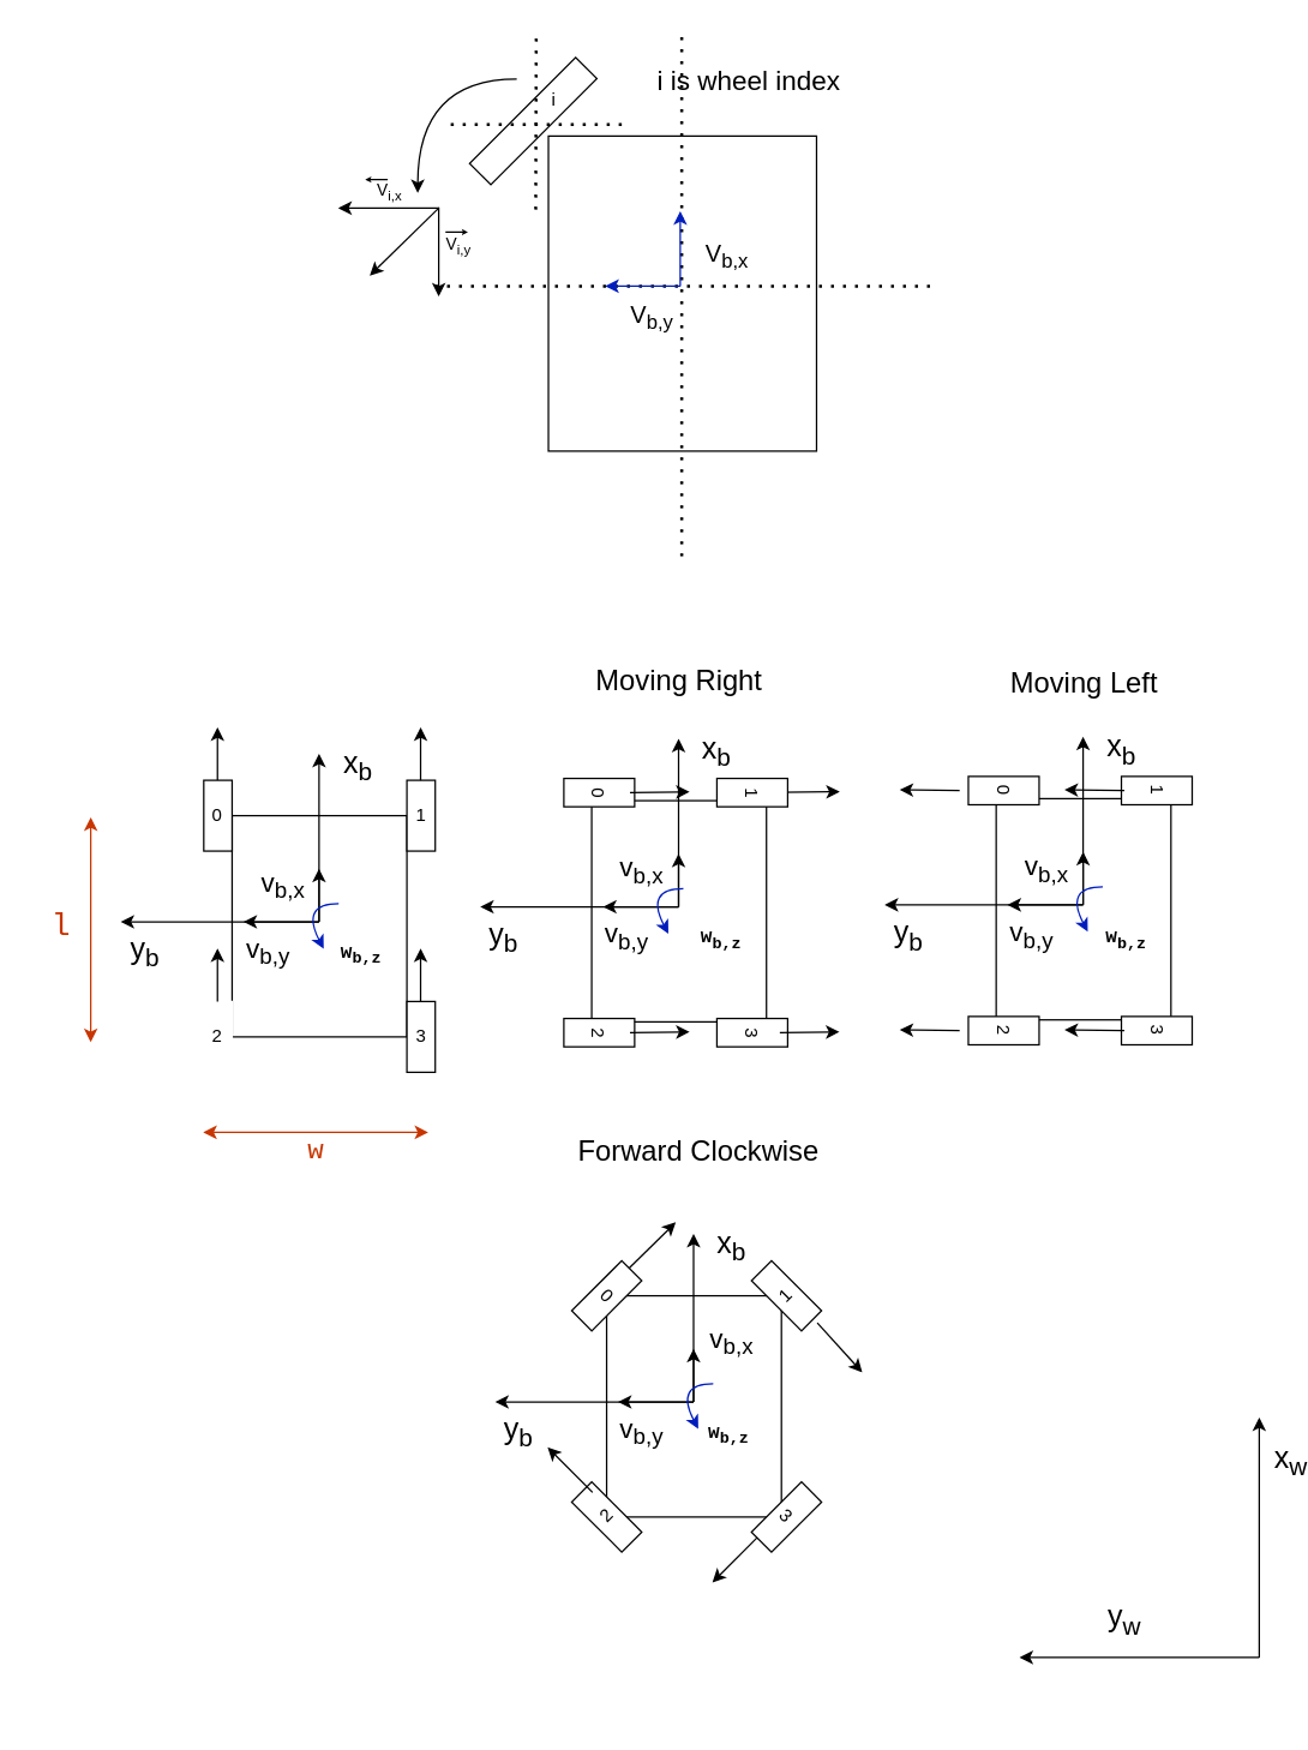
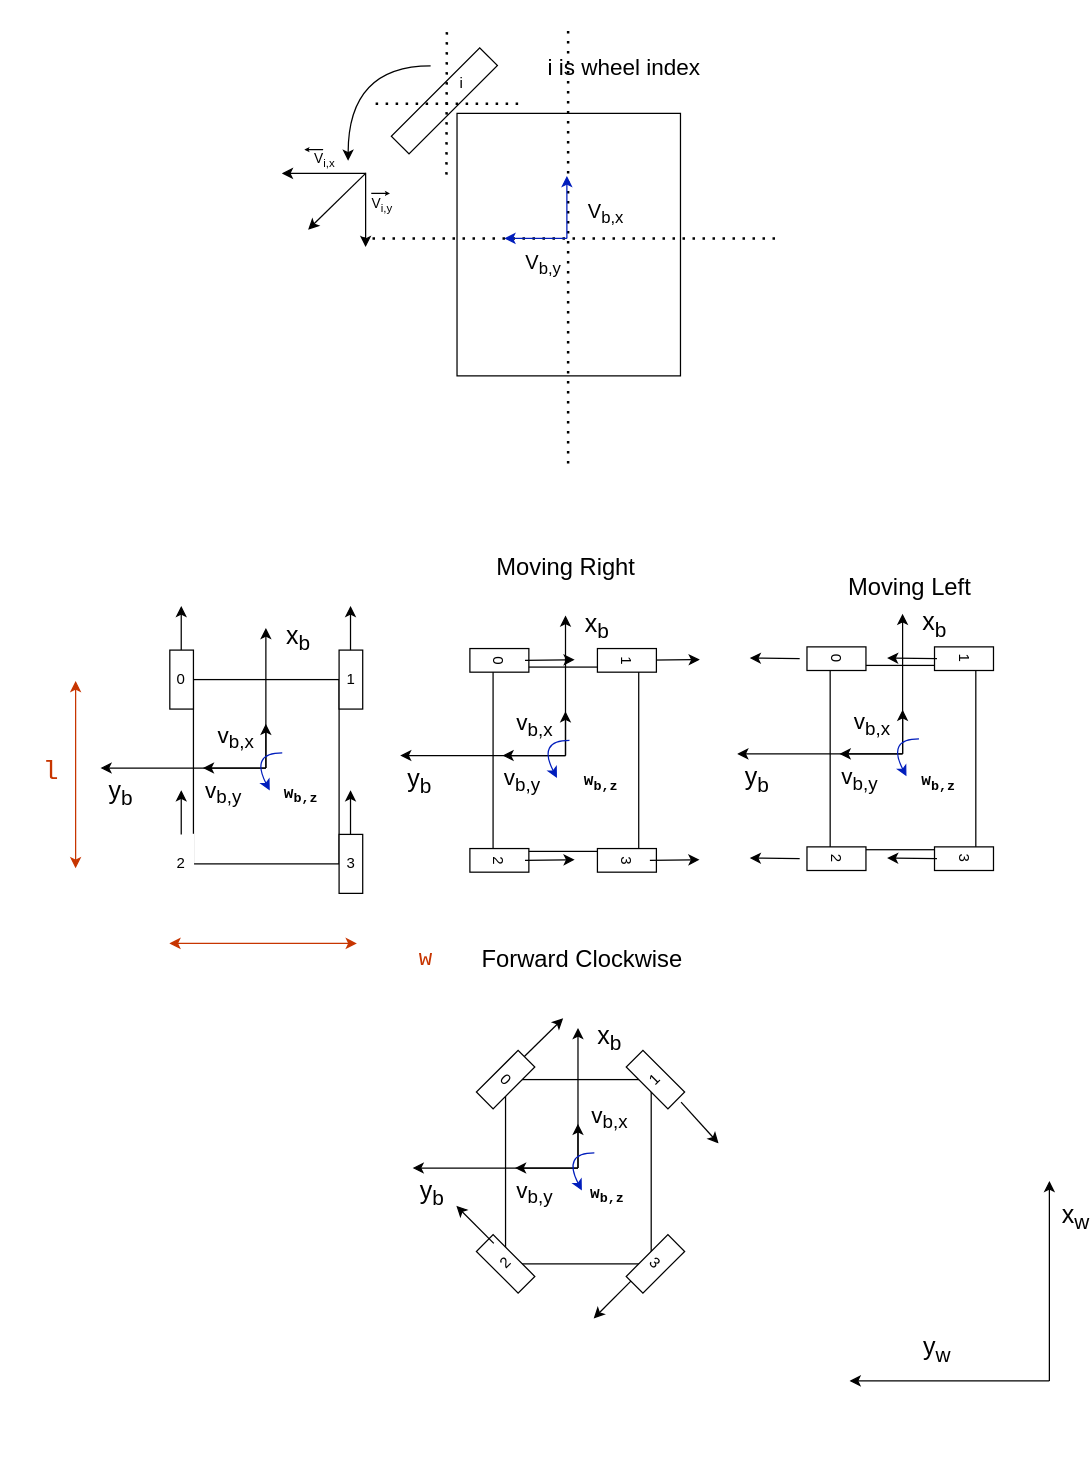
- <mxCell id="66" value="Moving Left" style="text;html=1;align=center;verticalAlign=middle;resizable=0;points=[];autosize=1;strokeColor=none;fillColor=none;fontSize=19;rounded=0;" parent="48" vertex="1"><mxGeometry x="72.661" width="120" height="40" as="geometry" /></mxCell>
+ <mxCell id="66" value="Moving Left" style="text;html=1;align=center;verticalAlign=middle;resizable=0;points=[];autosize=1;strokeColor=none;fillColor=none;fontSize=19;rounded=0;" parent="48" vertex="1"><mxGeometry x="77.661" y="15" width="120" height="40" as="geometry" /></mxCell>
- <mxCell id="5" value="&lt;font face=&quot;Courier New&quot; style=&quot;font-size: 18px; color: rgb(199, 53, 0);&quot;&gt;w&lt;/font&gt;" style="text;html=1;align=center;verticalAlign=middle;resizable=0;points=[];autosize=1;strokeColor=none;fillColor=none;rounded=0;" parent="2" vertex="1"><mxGeometry x="175" y="313" width="30" height="40" as="geometry" /></mxCell>
+ <mxCell id="5" value="&lt;font face=&quot;Courier New&quot; style=&quot;font-size: 18px; color: rgb(199, 53, 0);&quot;&gt;w&lt;/font&gt;" style="text;html=1;align=center;verticalAlign=middle;resizable=0;points=[];autosize=1;strokeColor=none;fillColor=none;rounded=0;" parent="2" vertex="1"><mxGeometry x="305" y="313" width="30" height="40" as="geometry" /></mxCell>
